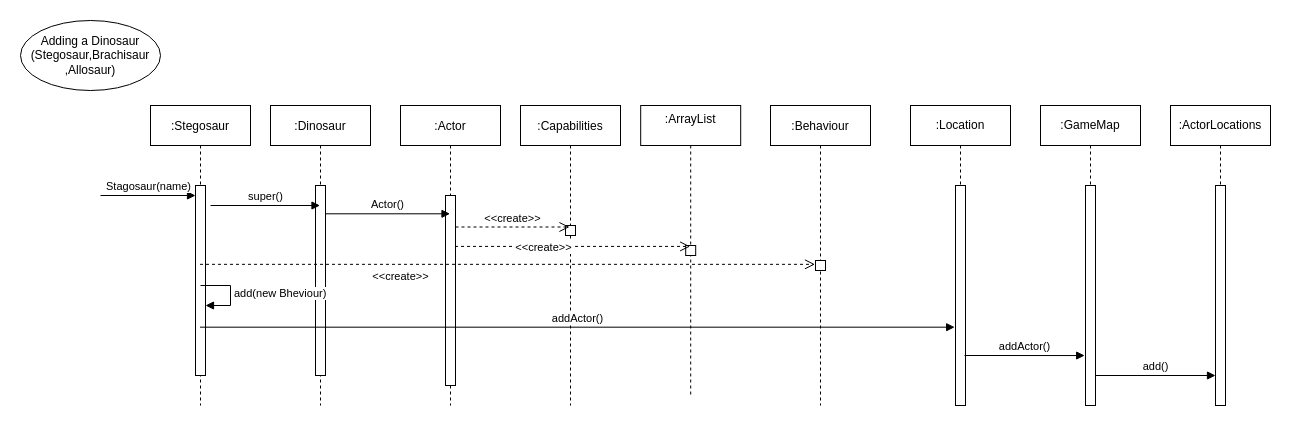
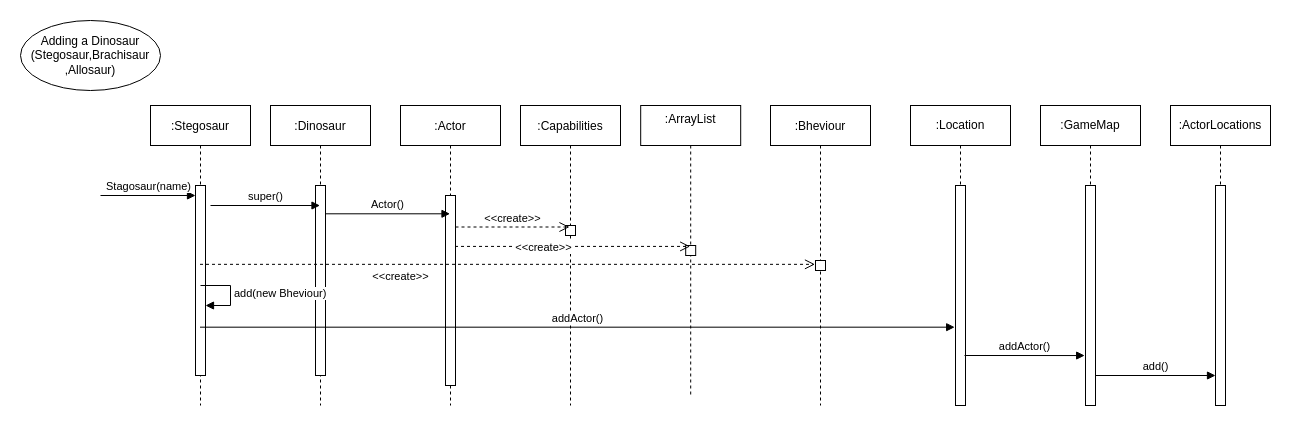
- <mxCell id="11" value=":Behaviour" style="shape=umlLifeline;perimeter=lifelinePerimeter;container=1;collapsible=0;recursiveResize=0;rounded=0;shadow=0;strokeWidth=1;" parent="1" vertex="1"><mxGeometry x="770" y="105" width="100" height="300" as="geometry" /></mxCell>
+ <mxCell id="11" value=":Bheviour" style="shape=umlLifeline;perimeter=lifelinePerimeter;container=1;collapsible=0;recursiveResize=0;rounded=0;shadow=0;strokeWidth=1;" parent="1" vertex="1"><mxGeometry x="770" y="105" width="100" height="300" as="geometry" /></mxCell>
